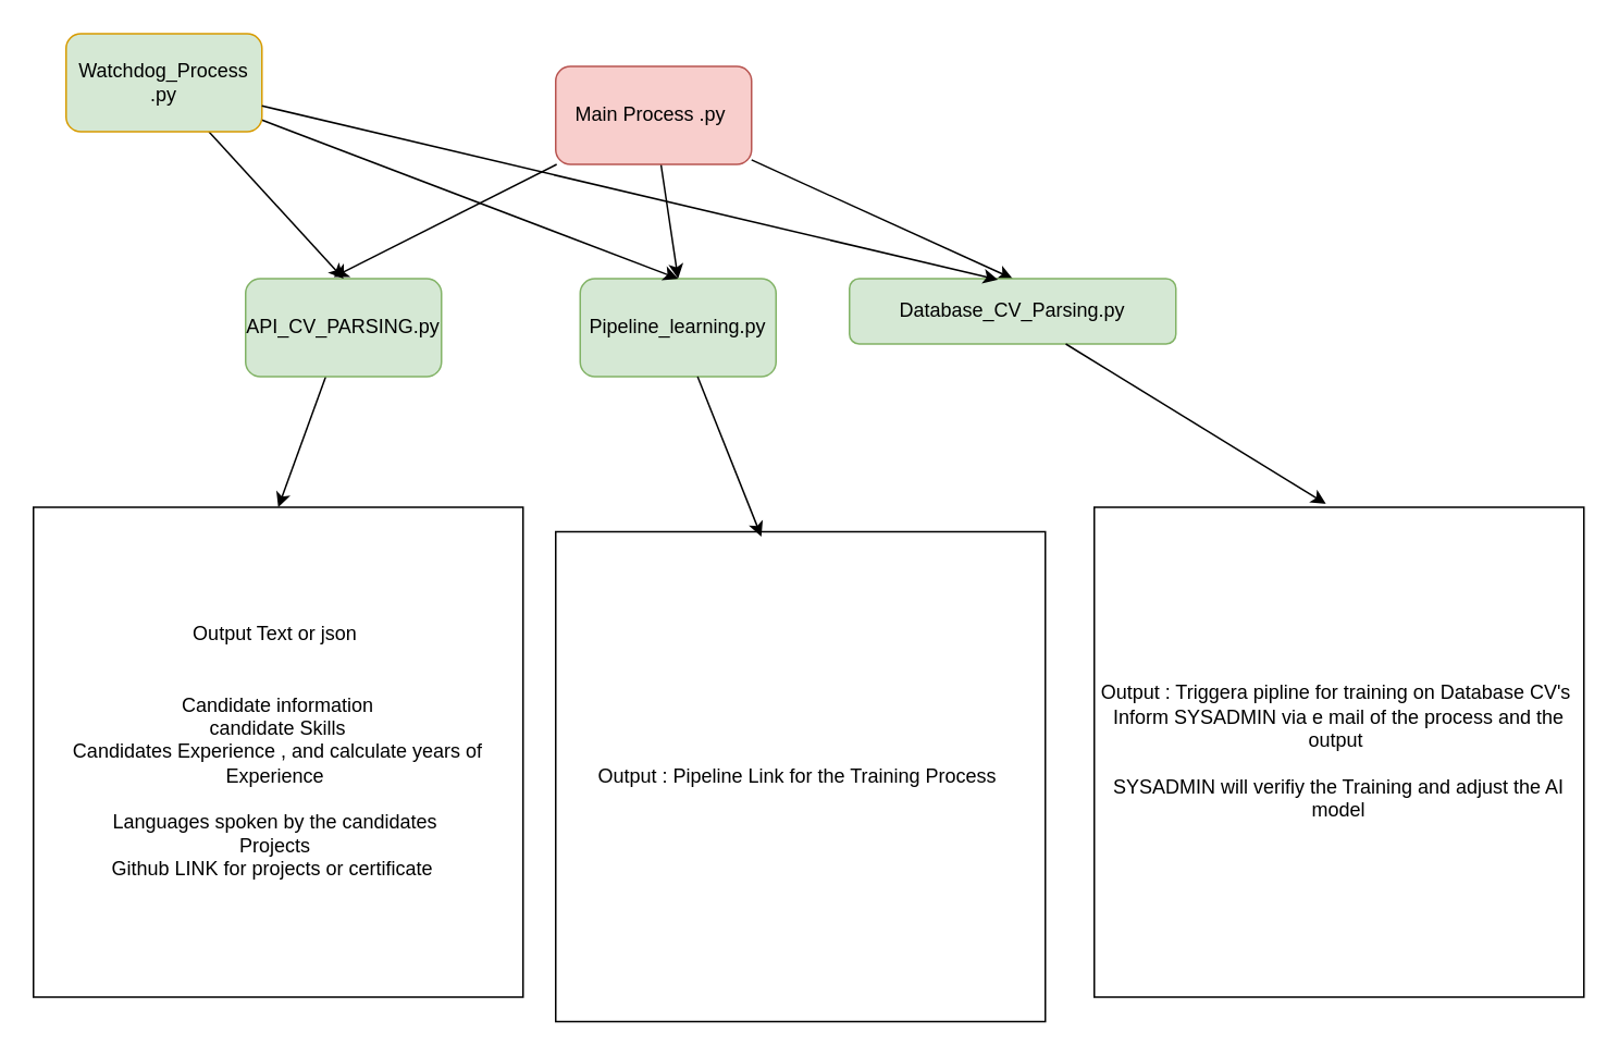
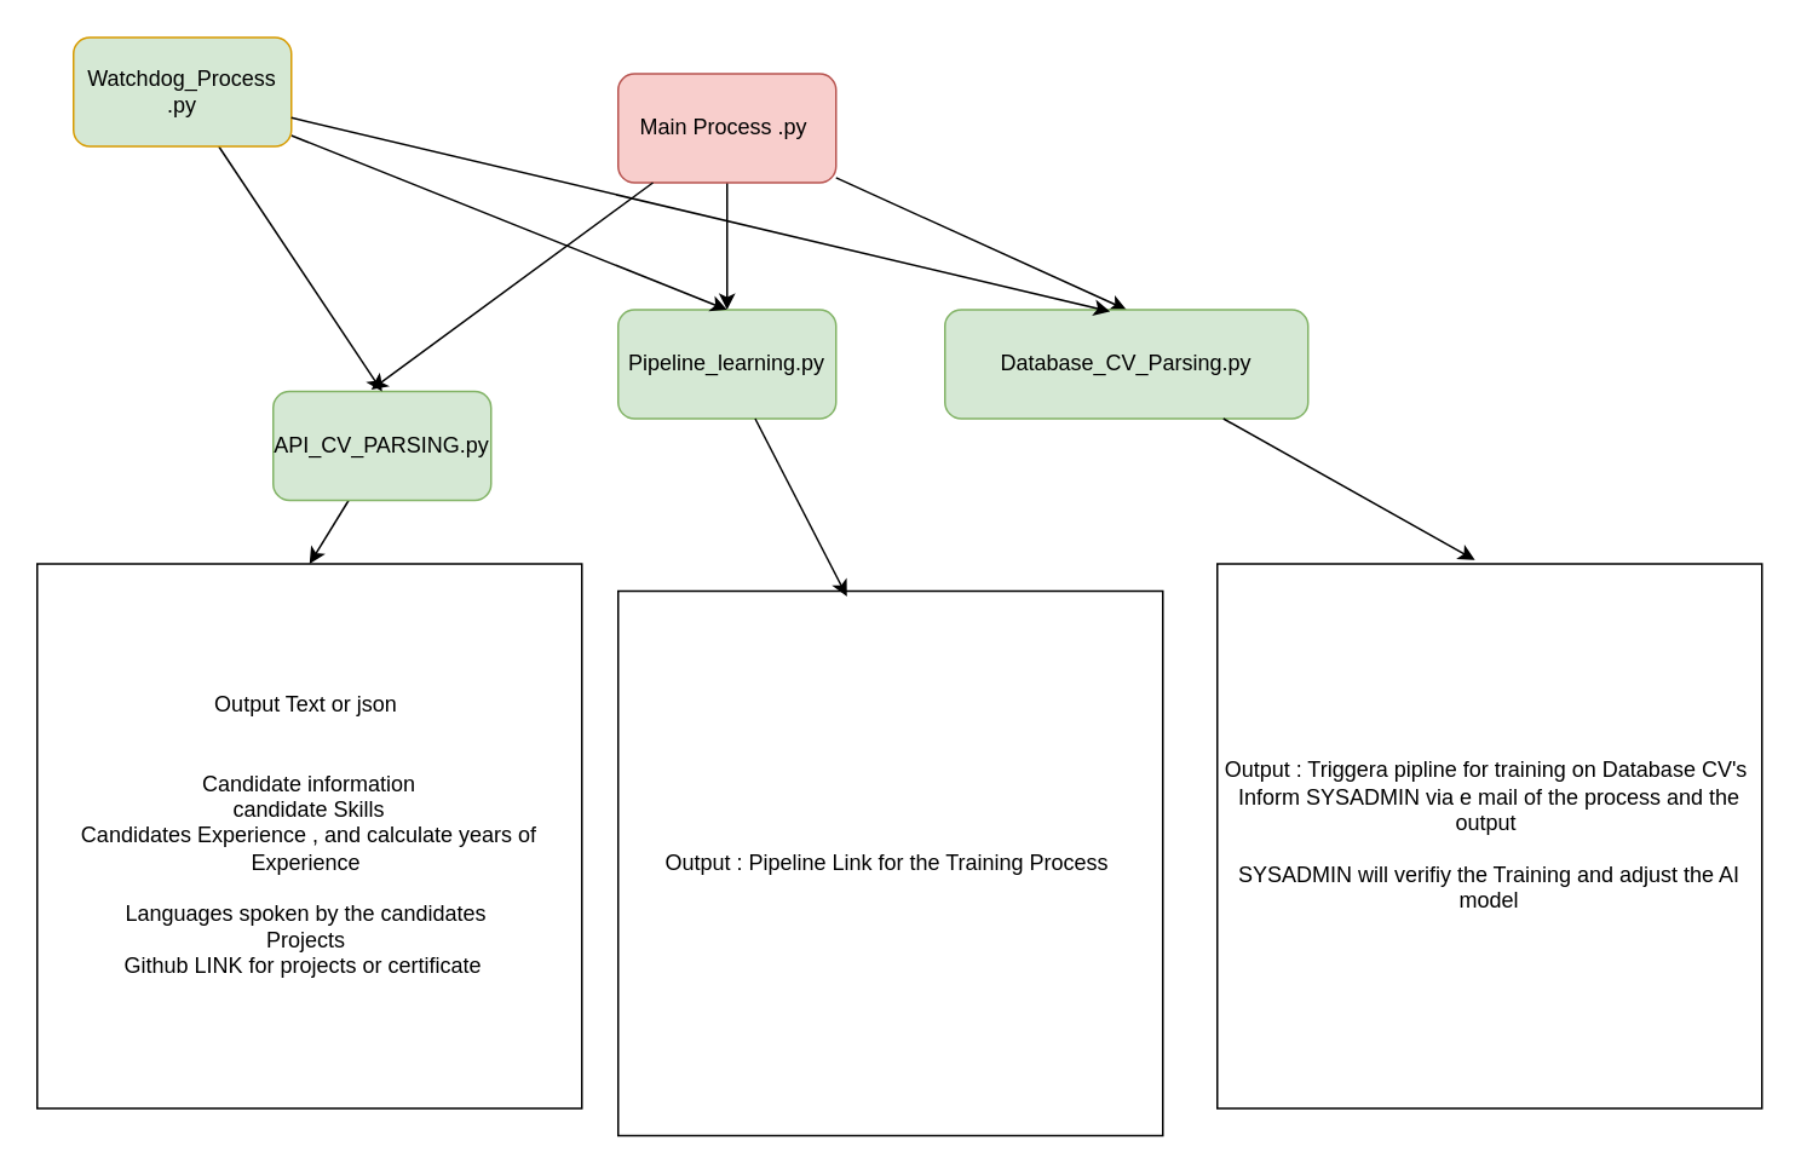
- <mxCell id="9" value="Database_CV_Parsing.py" style="rounded=1;whiteSpace=wrap;html=1;fillColor=#d5e8d4;strokeColor=#82b366;" vertex="1" parent="1"><mxGeometry x="520" y="170" width="200" height="40" as="geometry" /></mxCell>
+ <mxCell id="9" value="Database_CV_Parsing.py" style="rounded=1;whiteSpace=wrap;html=1;fillColor=#d5e8d4;strokeColor=#82b366;" vertex="1" parent="1"><mxGeometry x="520" y="170" width="200" height="60" as="geometry" /></mxCell>
- <mxCell id="6" value="API_CV_PARSING.py" style="rounded=1;whiteSpace=wrap;html=1;fillColor=#d5e8d4;strokeColor=#82b366;" vertex="1" parent="1"><mxGeometry x="150" y="170" width="120" height="60" as="geometry" /></mxCell>
+ <mxCell id="6" value="API_CV_PARSING.py" style="rounded=1;whiteSpace=wrap;html=1;fillColor=#d5e8d4;strokeColor=#82b366;" vertex="1" parent="1"><mxGeometry x="150" y="215" width="120" height="60" as="geometry" /></mxCell>
- <mxCell id="8" value="Pipeline_learning.py" style="rounded=1;whiteSpace=wrap;html=1;fillColor=#d5e8d4;strokeColor=#82b366;" vertex="1" parent="1"><mxGeometry x="355" y="170" width="120" height="60" as="geometry" /></mxCell>
+ <mxCell id="8" value="Pipeline_learning.py" style="rounded=1;whiteSpace=wrap;html=1;fillColor=#d5e8d4;strokeColor=#82b366;" vertex="1" parent="1"><mxGeometry x="340" y="170" width="120" height="60" as="geometry" /></mxCell>
